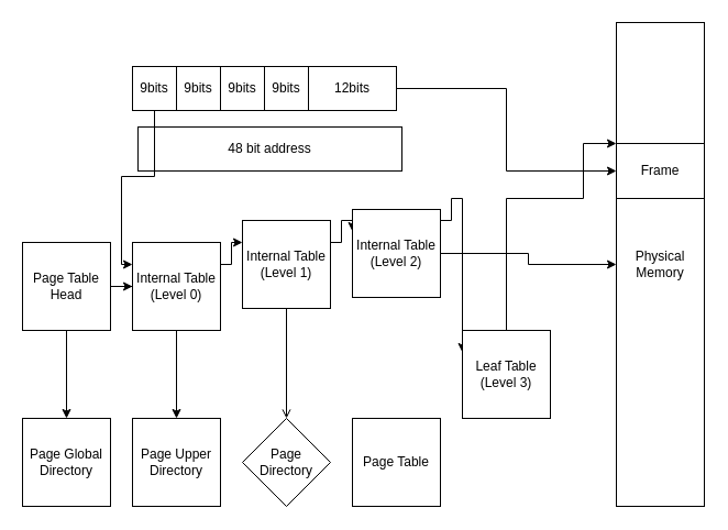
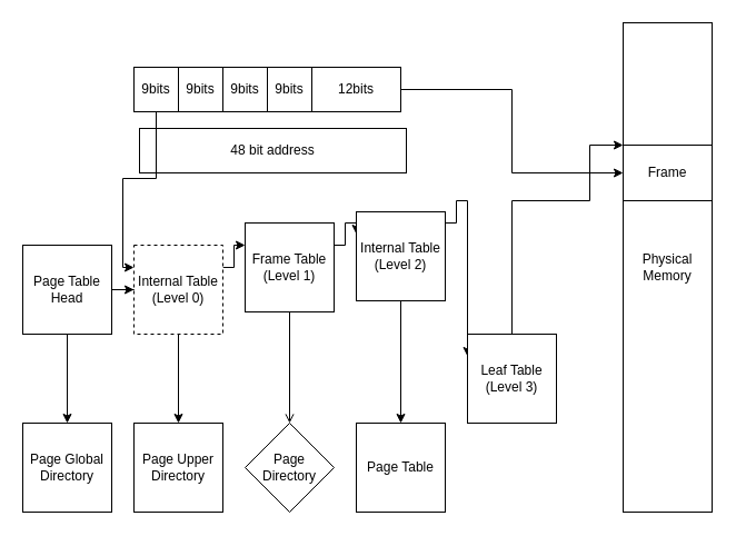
- <mxCell id="17" style="edgeStyle=orthogonalEdgeStyle;rounded=0;orthogonalLoop=1;jettySize=auto;html=1;" edge="1" parent="1" source="18" target="21"><mxGeometry relative="1" as="geometry" /></mxCell>
+ <mxCell id="17" style="edgeStyle=orthogonalEdgeStyle;rounded=0;orthogonalLoop=1;jettySize=auto;html=1;entryX=0.5;entryY=0;entryDx=0;entryDy=0;" edge="1" parent="1" source="18" target="25"><mxGeometry relative="1" as="geometry" /></mxCell>
- <mxCell id="15" value="Internal Table&lt;br&gt;(Level 1)" style="rounded=0;whiteSpace=wrap;html=1;" vertex="1" parent="1"><mxGeometry x="220" y="200" width="80" height="80" as="geometry" /></mxCell>
+ <mxCell id="15" value="Frame Table&lt;br&gt;(Level 1)" style="rounded=0;whiteSpace=wrap;html=1;" vertex="1" parent="1"><mxGeometry x="220" y="200" width="80" height="80" as="geometry" /></mxCell>
- <mxCell id="12" value="Internal Table&lt;br&gt;(Level 0)" style="rounded=0;whiteSpace=wrap;html=1;" vertex="1" parent="1"><mxGeometry x="120" y="220" width="80" height="80" as="geometry" /></mxCell>
+ <mxCell id="12" value="Internal Table&lt;br&gt;(Level 0)" style="rounded=0;whiteSpace=wrap;html=1;dashed=1;" vertex="1" parent="1"><mxGeometry x="120" y="220" width="80" height="80" as="geometry" /></mxCell>
